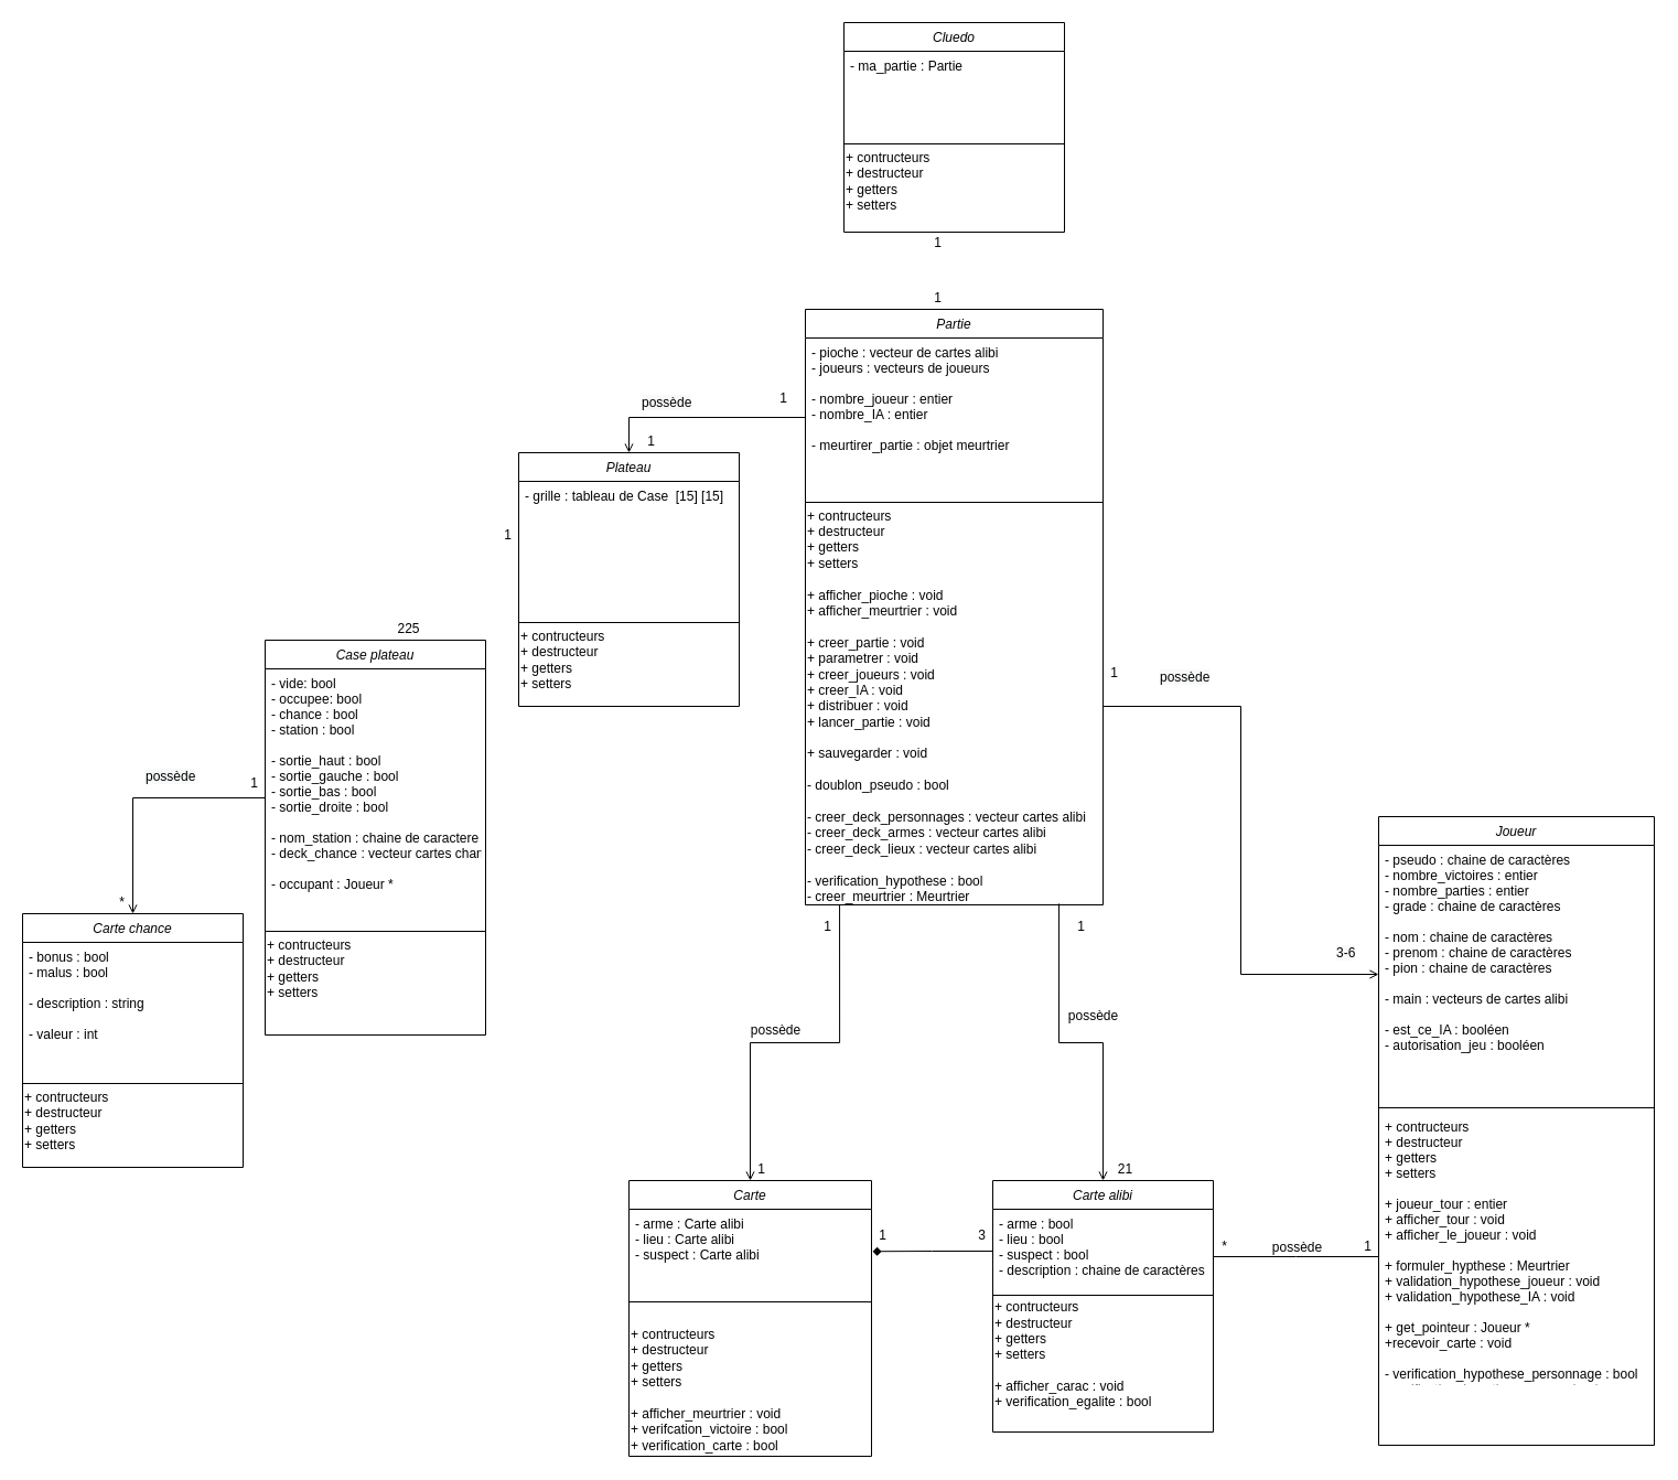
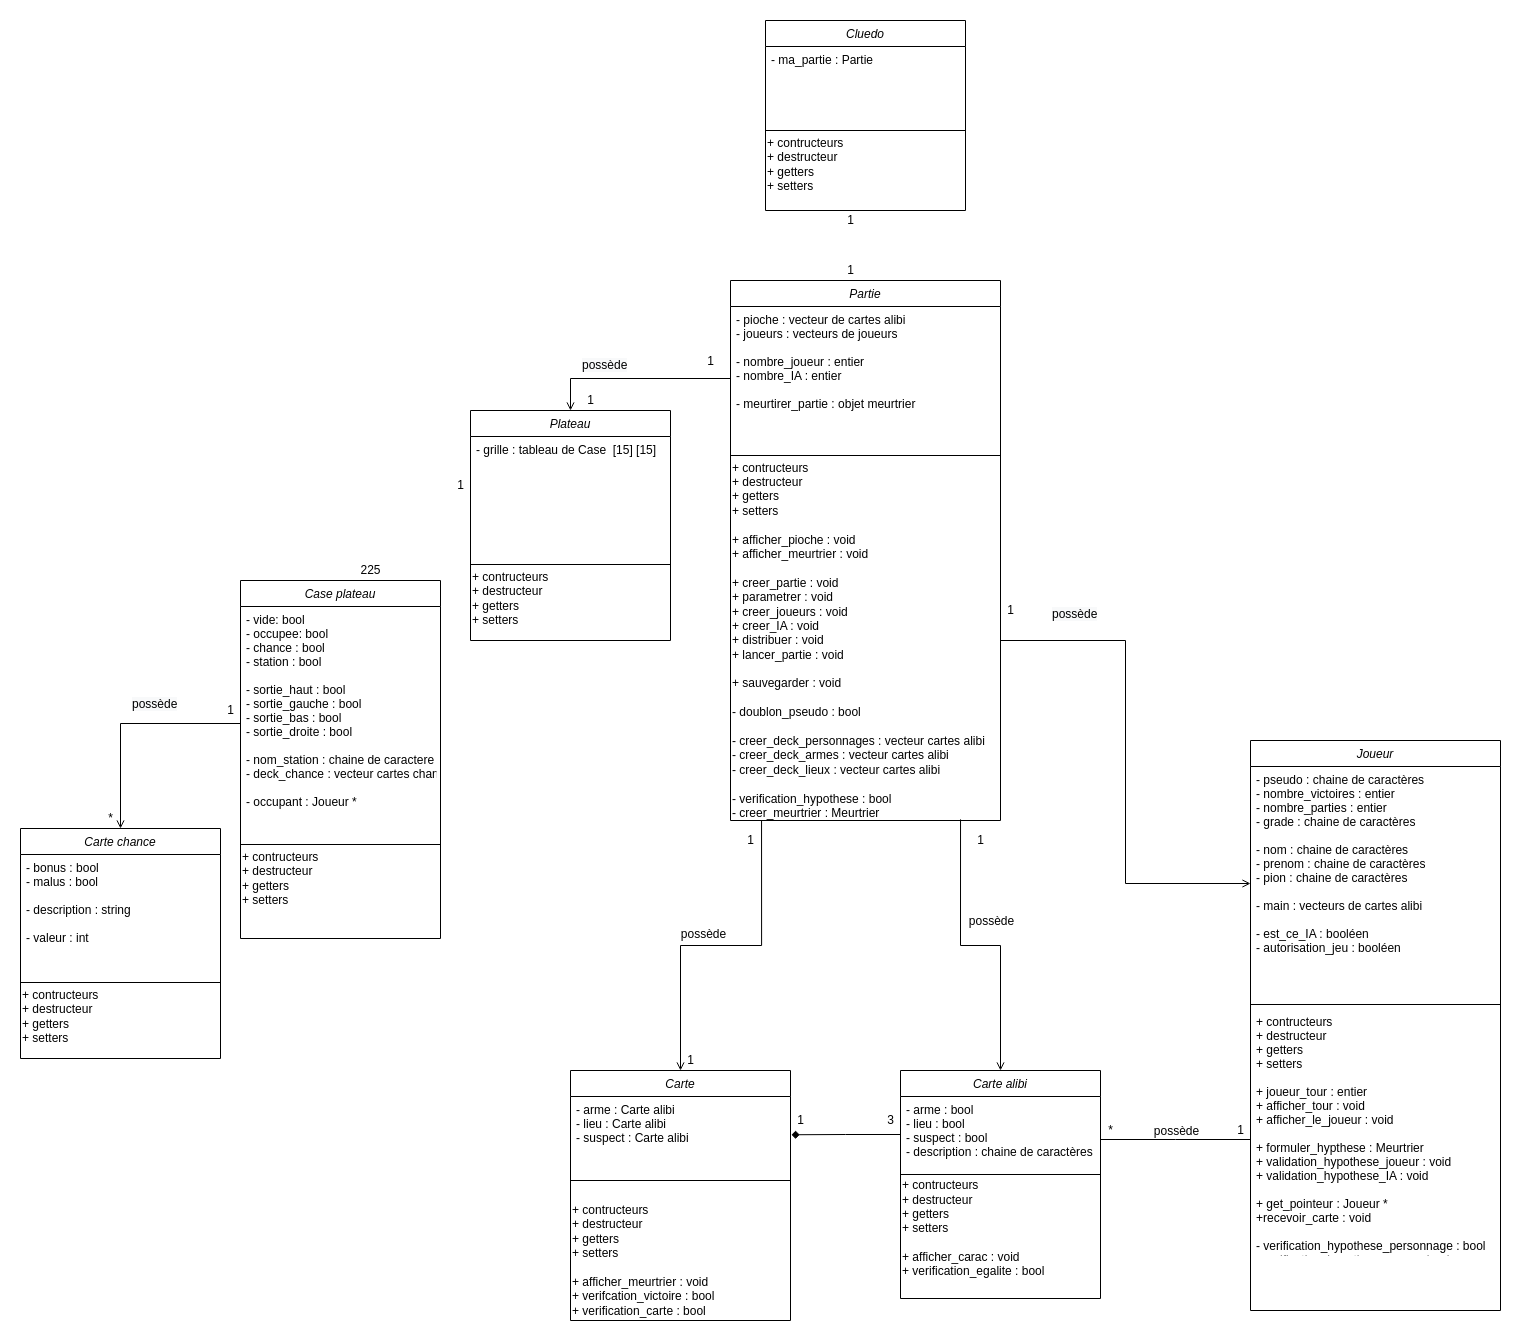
- <mxCell id="29" value="&lt;span style=&quot;color: rgb(0 , 0 , 0) ; font-family: &amp;#34;helvetica&amp;#34; ; font-size: 12px ; font-style: normal ; font-weight: 400 ; letter-spacing: normal ; text-align: left ; text-indent: 0px ; text-transform: none ; word-spacing: 0px ; background-color: rgb(248 , 249 , 250) ; display: inline ; float: none&quot;&gt;3-6&lt;/span&gt;" style="text;whiteSpace=wrap;html=1;" parent="1" vertex="1"><mxGeometry x="1210" y="850" width="30" height="30" as="geometry" /></mxCell>
- <mxCell id="33" value="21" style="text;html=1;align=center;verticalAlign=middle;resizable=0;points=[];autosize=1;strokeColor=none;fillColor=none;" parent="1" vertex="1"><mxGeometry x="1005" y="1050" width="30" height="20" as="geometry" /></mxCell>
